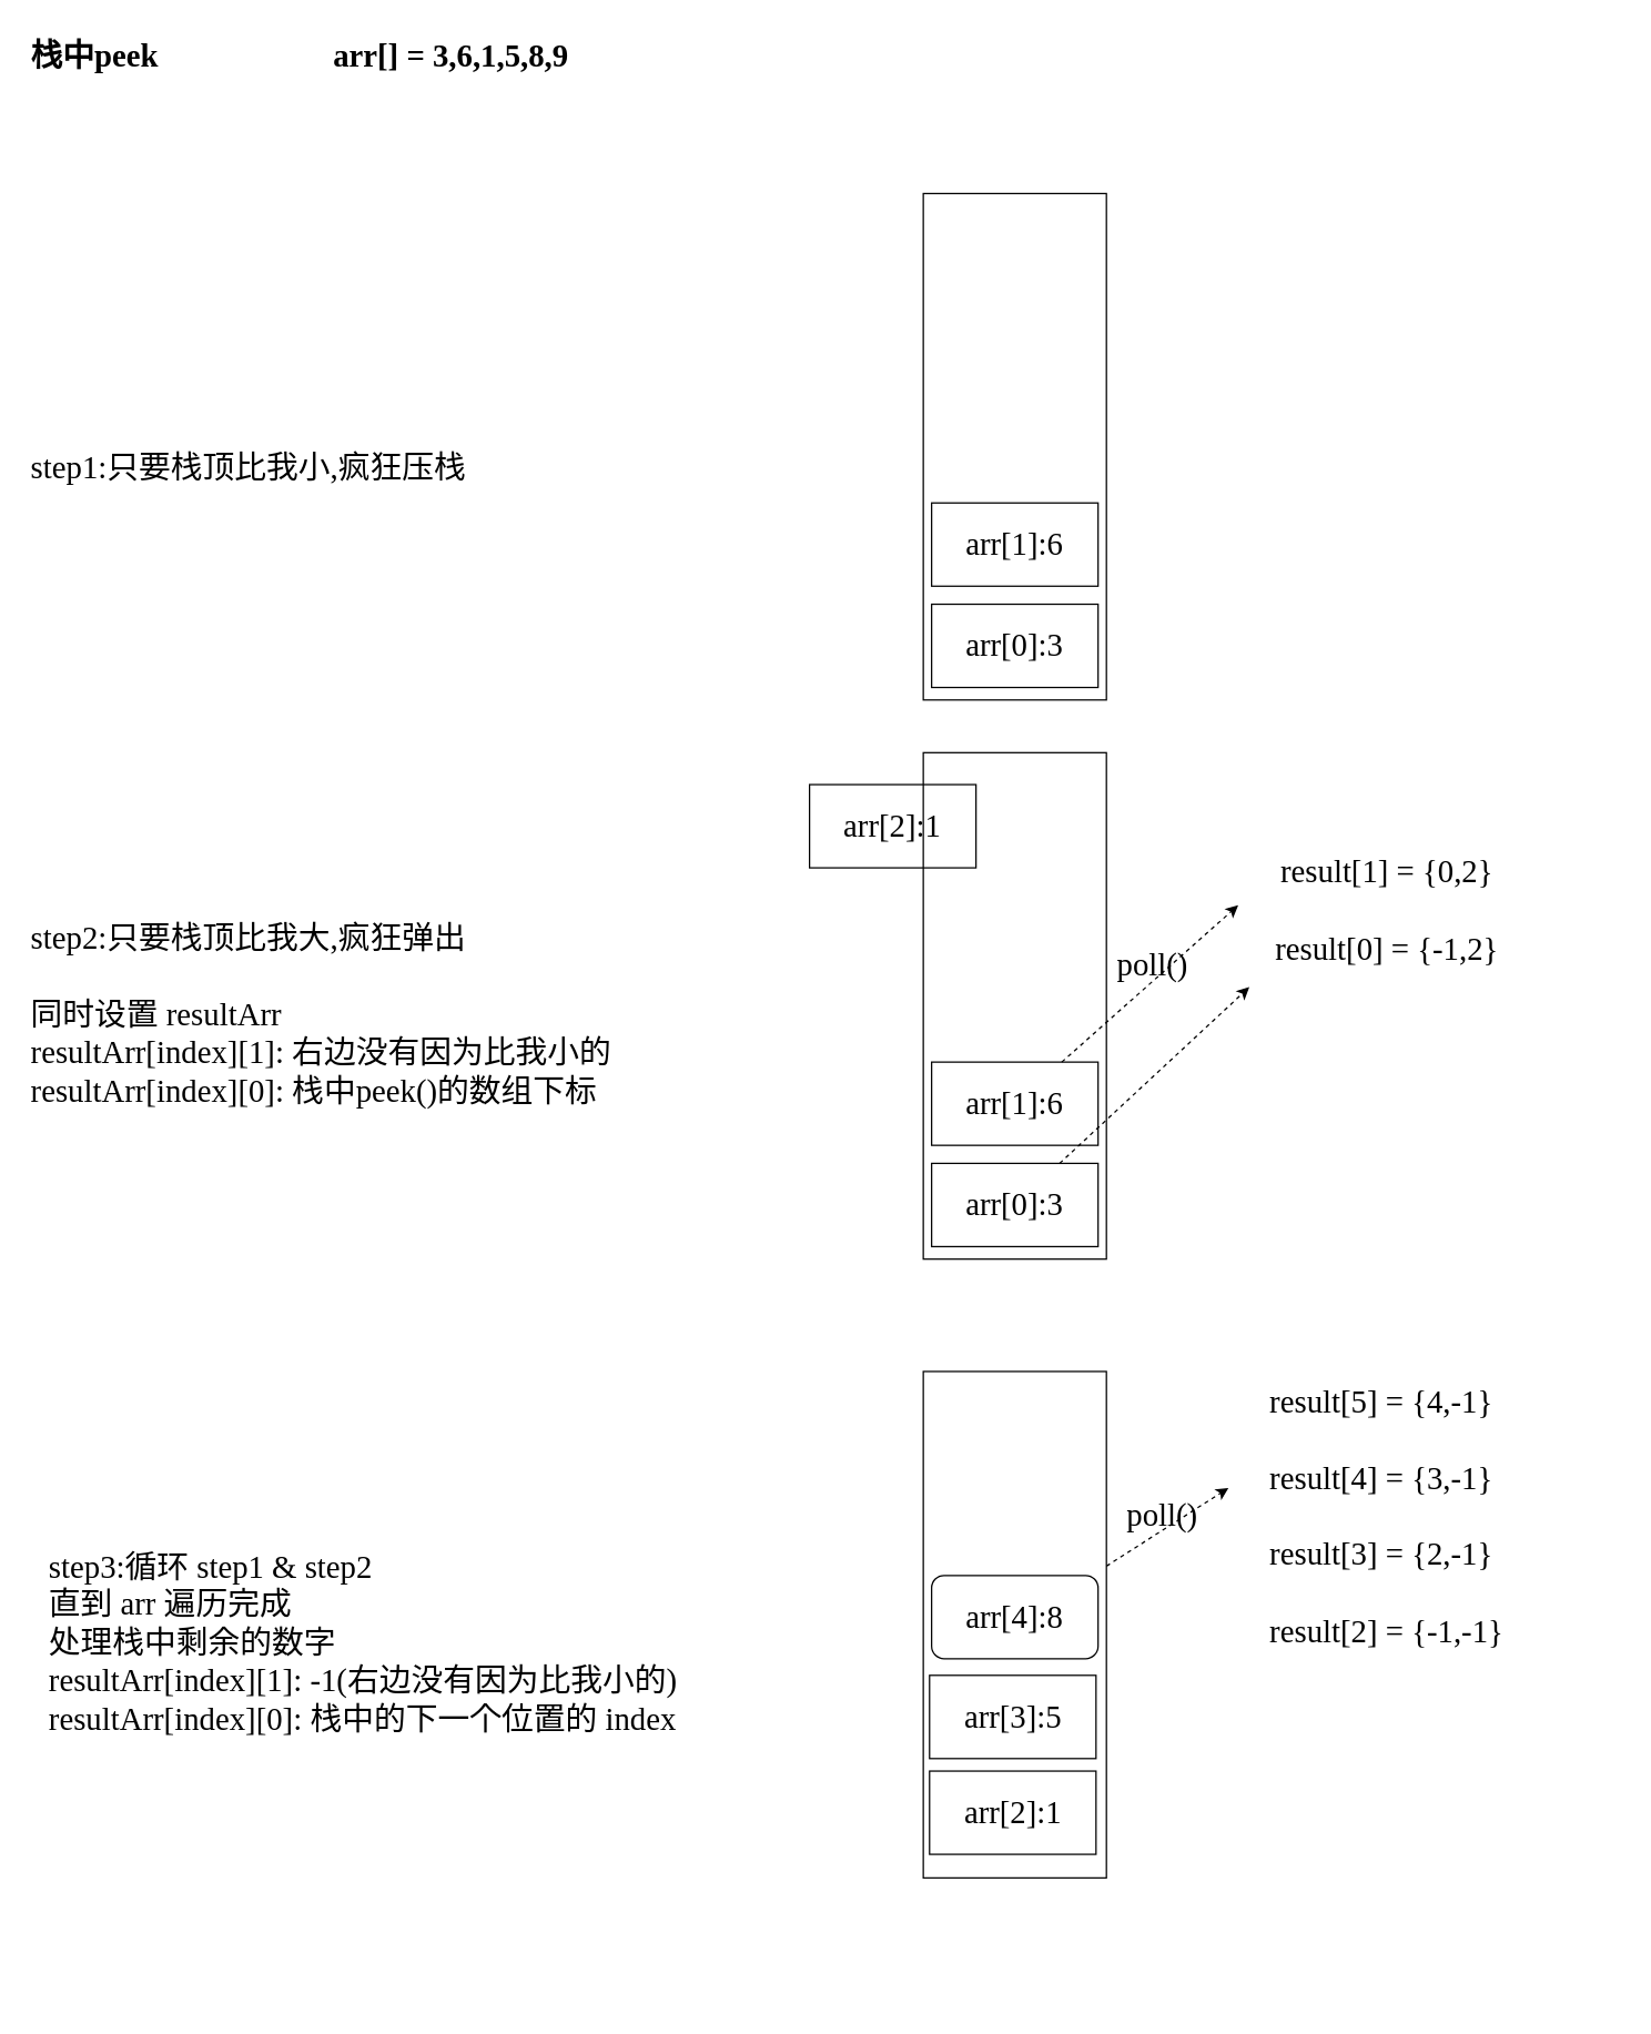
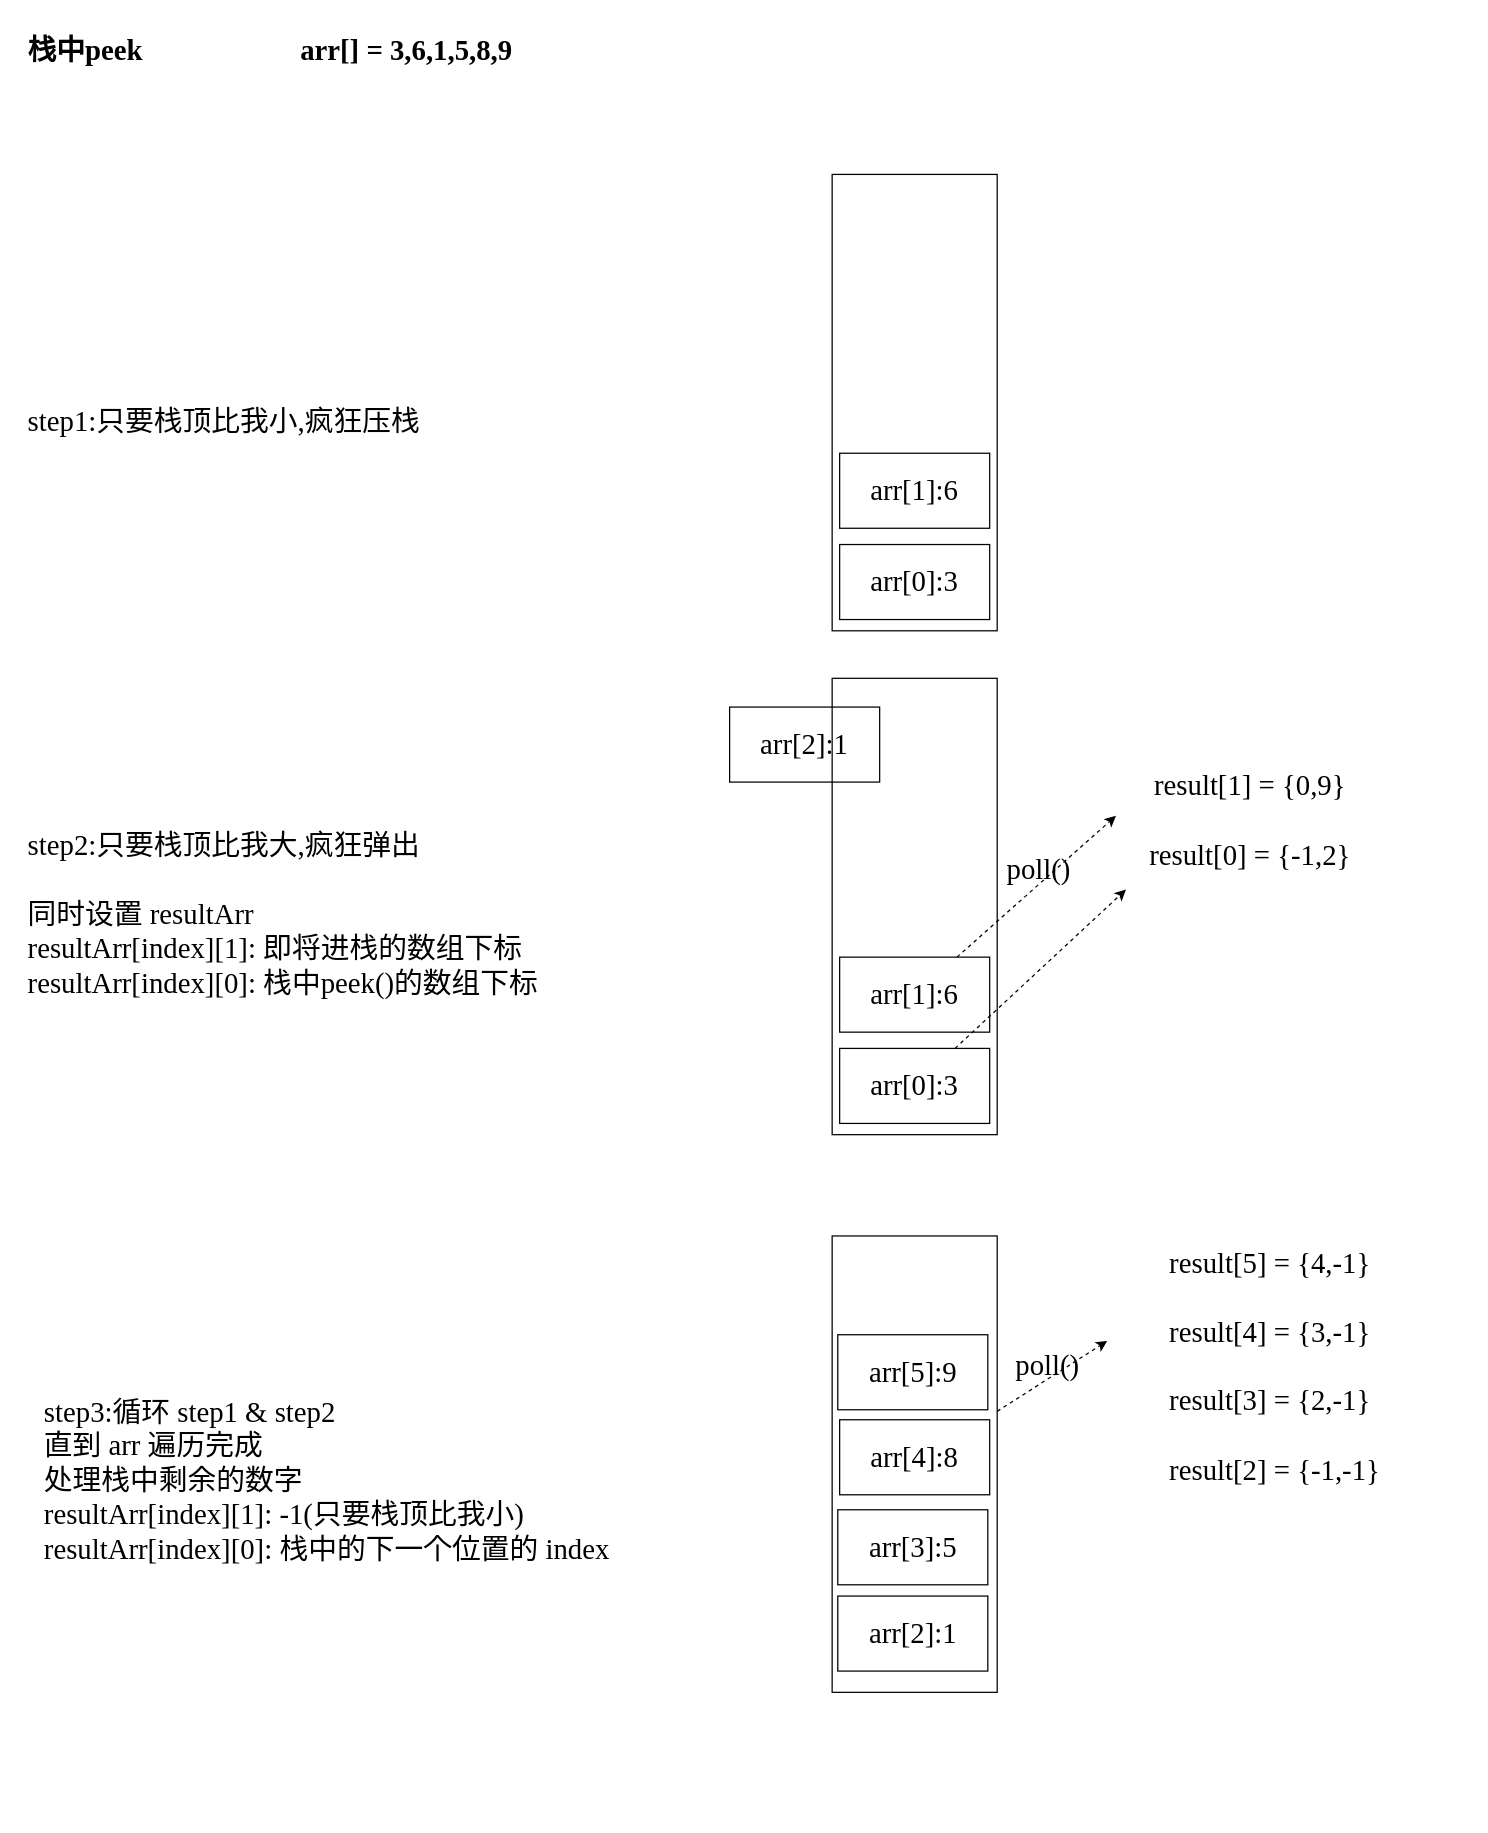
- <mxCell id="17" value="result[1] = {0,2}" style="text;html=1;align=center;verticalAlign=middle;resizable=0;points=[];autosize=1;strokeColor=none;fillColor=none;fontSize=23;fontFamily=LXGW WenKai;fontColor=default;" vertex="1" parent="1"><mxGeometry x="903" y="608" width="192" height="40" as="geometry" /></mxCell>
+ <mxCell id="17" value="result[1] = {0,9}" style="text;html=1;align=center;verticalAlign=middle;resizable=0;points=[];autosize=1;strokeColor=none;fillColor=none;fontSize=23;fontFamily=LXGW WenKai;fontColor=default;" vertex="1" parent="1"><mxGeometry x="903" y="608" width="192" height="40" as="geometry" /></mxCell>
- <mxCell id="14" value="step2:只要栈顶比我大,疯狂弹出&lt;br&gt;&lt;br&gt;同时设置 resultArr&lt;br&gt;resultArr[index][1]: 右边没有因为比我小的&lt;br&gt;resultArr[index][0]: 栈中peek()的数组下标" style="text;html=1;strokeColor=none;fillColor=none;align=left;verticalAlign=middle;whiteSpace=wrap;rounded=0;fontFamily=LXGW WenKai;fontSize=23;fontColor=default;" vertex="1" parent="1"><mxGeometry x="20" y="638" width="449" height="186" as="geometry" /></mxCell>
+ <mxCell id="14" value="step2:只要栈顶比我大,疯狂弹出&lt;br&gt;&lt;br&gt;同时设置 resultArr&lt;br&gt;resultArr[index][1]: 即将进栈的数组下标&lt;br&gt;resultArr[index][0]: 栈中peek()的数组下标" style="text;html=1;strokeColor=none;fillColor=none;align=left;verticalAlign=middle;whiteSpace=wrap;rounded=0;fontFamily=LXGW WenKai;fontSize=23;fontColor=default;" vertex="1" parent="1"><mxGeometry x="20" y="638" width="449" height="186" as="geometry" /></mxCell>
+ <mxCell id="26" value="arr[5]:9" style="rounded=0;whiteSpace=wrap;html=1;fontFamily=LXGW WenKai;fontSize=23;fontColor=default;fillColor=none;gradientColor=none;" vertex="1" parent="1"><mxGeometry x="669.5" y="1067" width="120" height="60" as="geometry" /></mxCell>
- <mxCell id="29" value="&lt;span style=&quot;text-align: center;&quot;&gt;result[5] = {4,-1}&lt;br&gt;&lt;br&gt;&lt;/span&gt;&lt;span style=&quot;text-align: center;&quot;&gt;result[4] = {3,-1}&lt;br&gt;&lt;/span&gt;&lt;span style=&quot;text-align: center;&quot;&gt;&lt;br&gt;&lt;/span&gt;&lt;span style=&quot;text-align: center;&quot;&gt;result[3] = {2,-1}&lt;br&gt;&lt;/span&gt;&lt;span style=&quot;text-align: center;&quot;&gt;&lt;br&gt;&lt;/span&gt;&lt;span style=&quot;text-align: center;&quot;&gt;result[2] = {-1,-1}&lt;/span&gt;&lt;span style=&quot;text-align: center;&quot;&gt;&lt;br&gt;&lt;/span&gt;" style="text;html=1;strokeColor=none;fillColor=none;align=left;verticalAlign=top;whiteSpace=wrap;rounded=0;fontFamily=LXGW WenKai;fontSize=23;fontColor=default;" vertex="1" parent="1"><mxGeometry x="913" y="990" width="235" height="243" as="geometry" /></mxCell>
+ <mxCell id="29" value="&lt;span style=&quot;text-align: center;&quot;&gt;result[5] = {4,-1}&lt;br&gt;&lt;br&gt;&lt;/span&gt;&lt;span style=&quot;text-align: center;&quot;&gt;result[4] = {3,-1}&lt;br&gt;&lt;/span&gt;&lt;span style=&quot;text-align: center;&quot;&gt;&lt;br&gt;&lt;/span&gt;&lt;span style=&quot;text-align: center;&quot;&gt;result[3] = {2,-1}&lt;br&gt;&lt;/span&gt;&lt;span style=&quot;text-align: center;&quot;&gt;&lt;br&gt;&lt;/span&gt;&lt;span style=&quot;text-align: center;&quot;&gt;result[2] = {-1,-1}&lt;/span&gt;&lt;span style=&quot;text-align: center;&quot;&gt;&lt;br&gt;&lt;/span&gt;" style="text;html=1;strokeColor=none;fillColor=none;align=left;verticalAlign=top;whiteSpace=wrap;rounded=0;fontFamily=LXGW WenKai;fontSize=23;fontColor=default;" vertex="1" parent="1"><mxGeometry x="933" y="990" width="235" height="243" as="geometry" /></mxCell>
- <mxCell id="25" value="arr[4]:8" style="whiteSpace=wrap;html=1;fontFamily=LXGW WenKai;fontSize=23;fontColor=default;fillColor=none;gradientColor=none;rounded=1;" vertex="1" parent="1"><mxGeometry x="671" y="1135" width="120" height="60" as="geometry" /></mxCell>
+ <mxCell id="25" value="arr[4]:8" style="rounded=0;whiteSpace=wrap;html=1;fontFamily=LXGW WenKai;fontSize=23;fontColor=default;fillColor=none;gradientColor=none;" vertex="1" parent="1"><mxGeometry x="671" y="1135" width="120" height="60" as="geometry" /></mxCell>
- <mxCell id="21" value="step3:循环 step1 &amp;amp; step2&lt;br&gt;直到 arr 遍历完成&lt;br&gt;处理栈中剩余的数字&lt;br&gt;resultArr[index][1]: -1(右边没有因为比我小的)&lt;br&gt;resultArr[index][0]: 栈中的下一个位置的 index" style="text;html=1;strokeColor=none;fillColor=none;align=left;verticalAlign=middle;whiteSpace=wrap;rounded=0;fontFamily=LXGW WenKai;fontSize=23;fontColor=default;" vertex="1" parent="1"><mxGeometry x="32.5" y="1091" width="578.5" height="185" as="geometry" /></mxCell>
+ <mxCell id="21" value="step3:循环 step1 &amp;amp; step2&lt;br&gt;直到 arr 遍历完成&lt;br&gt;处理栈中剩余的数字&lt;br&gt;resultArr[index][1]: -1(只要栈顶比我小)&lt;br&gt;resultArr[index][0]: 栈中的下一个位置的 index" style="text;html=1;strokeColor=none;fillColor=none;align=left;verticalAlign=middle;whiteSpace=wrap;rounded=0;fontFamily=LXGW WenKai;fontSize=23;fontColor=default;" vertex="1" parent="1"><mxGeometry x="32.5" y="1091" width="578.5" height="185" as="geometry" /></mxCell>
